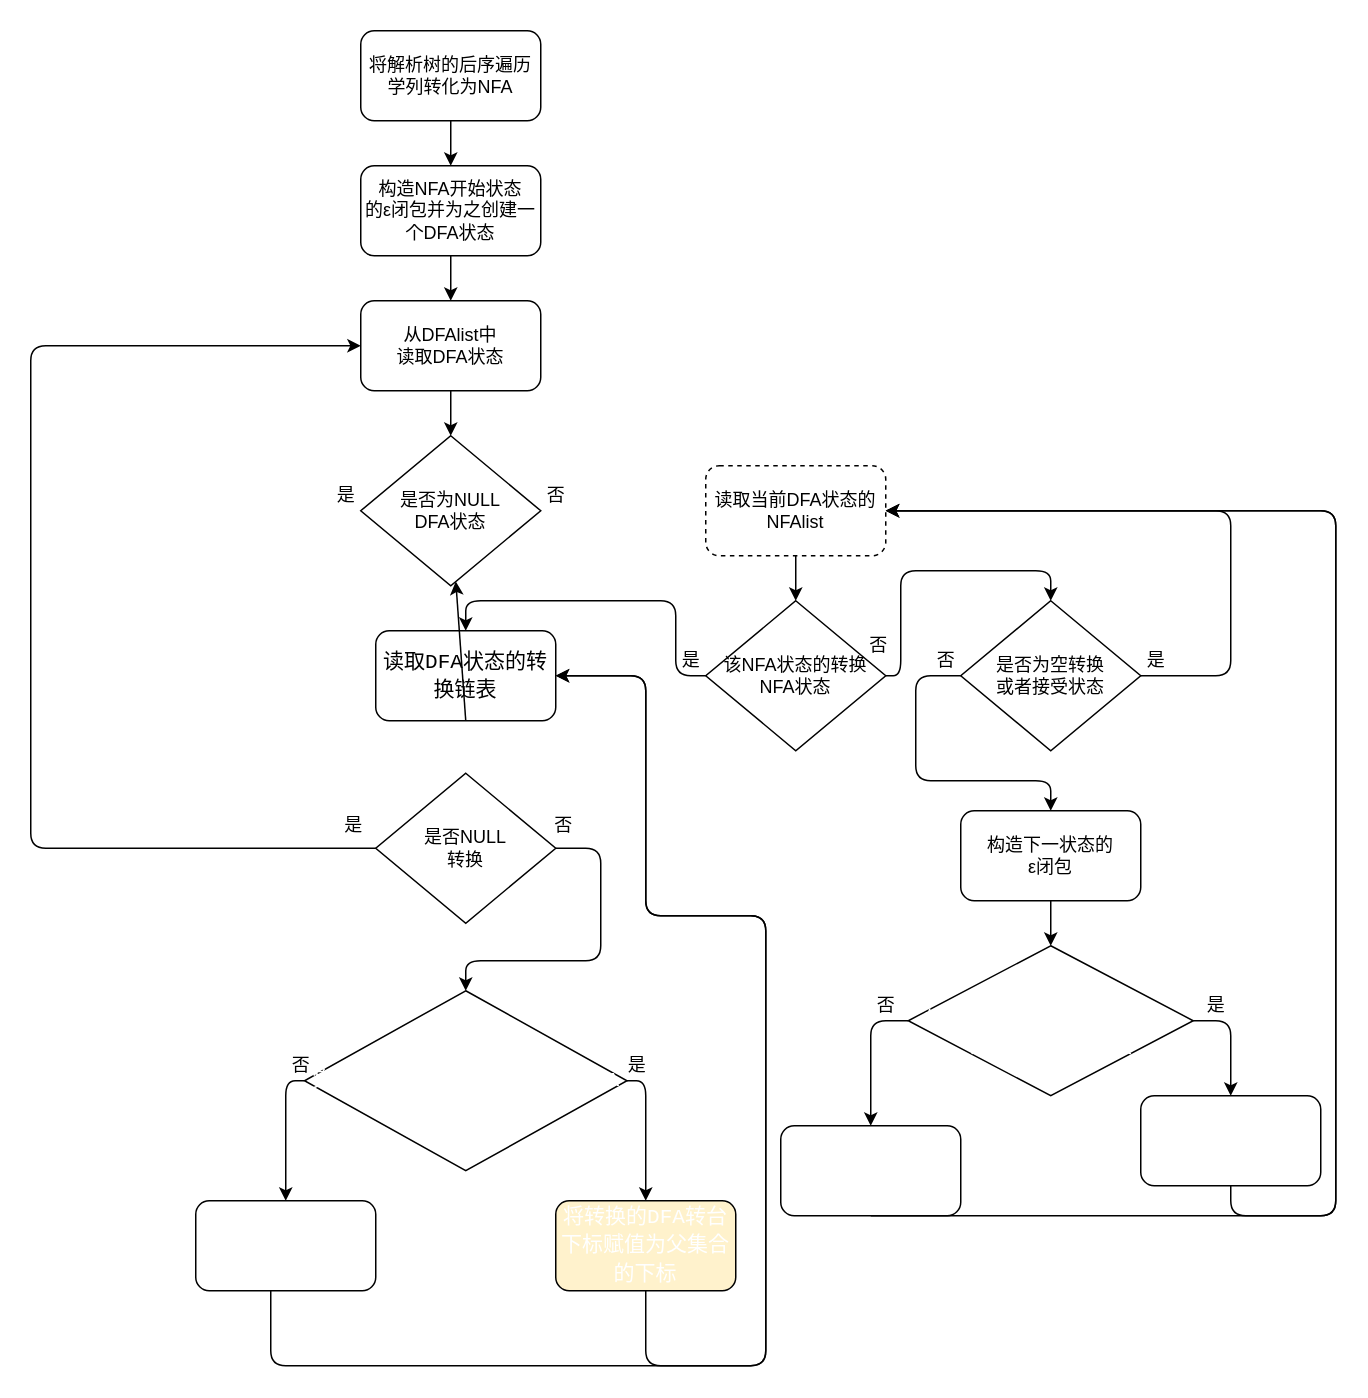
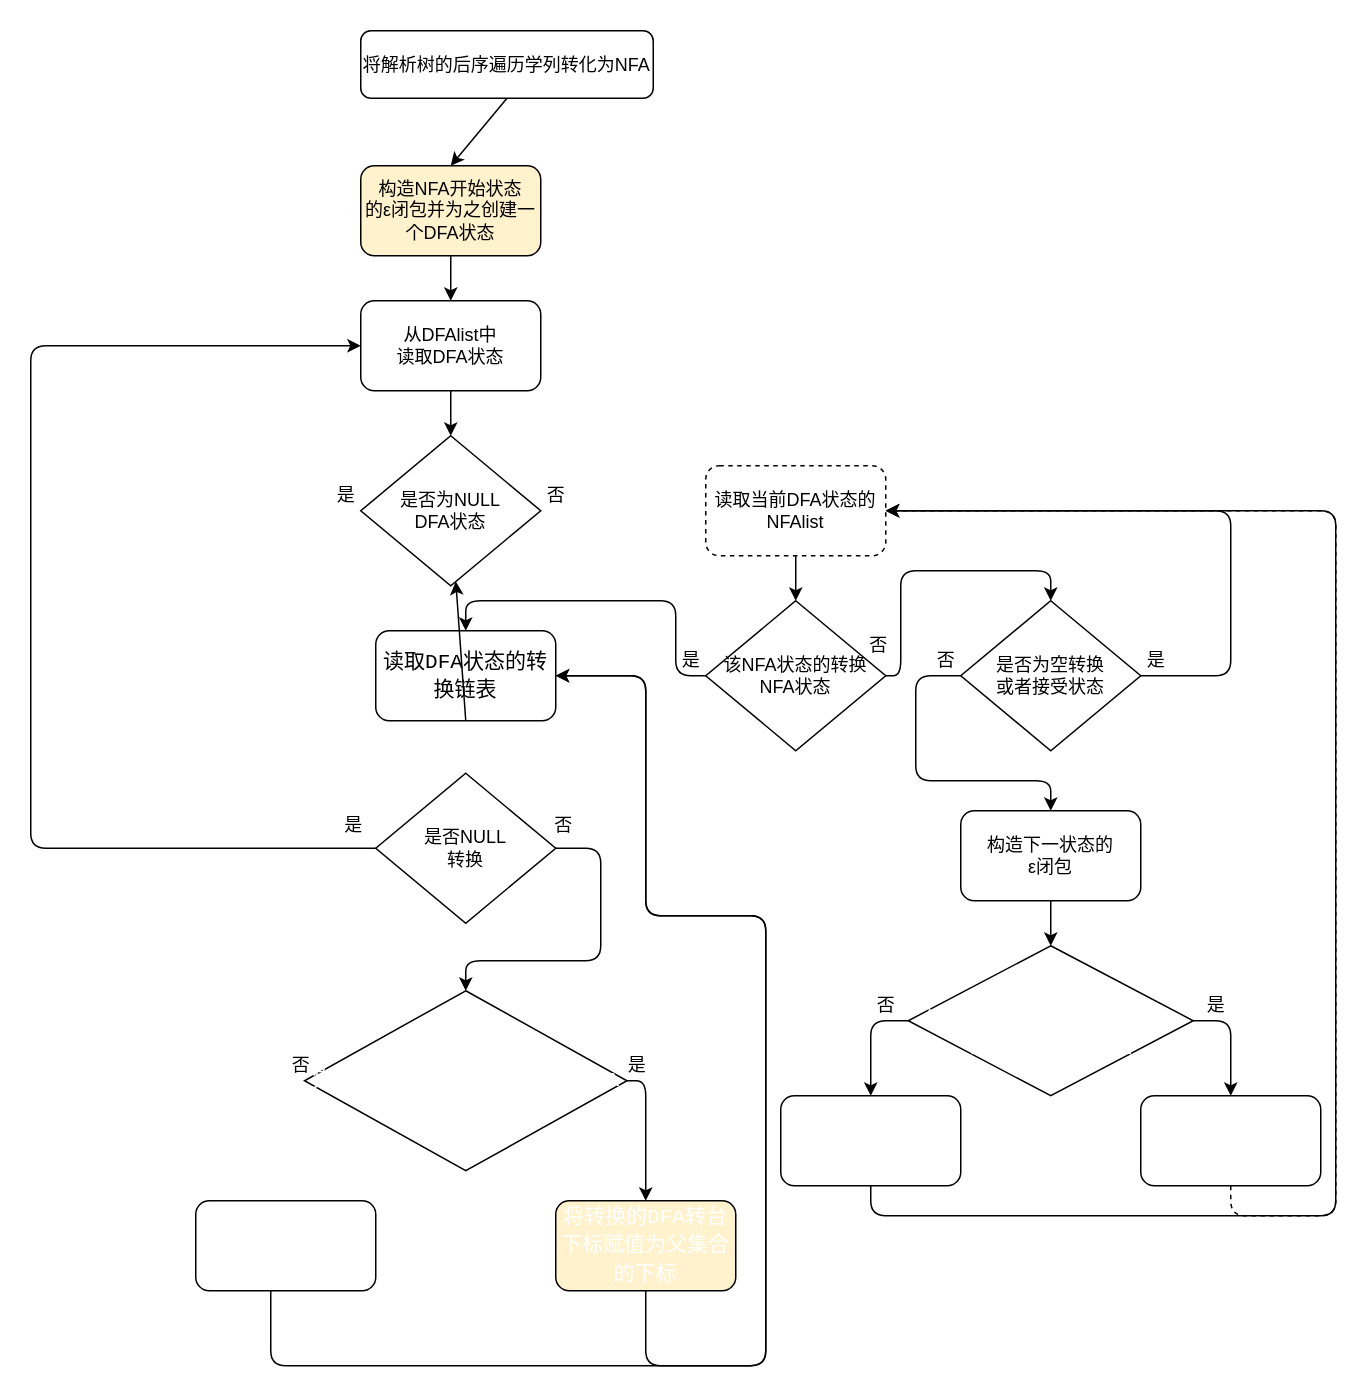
- <mxCell id="2" value="将解析树的后序遍历学列转化为NFA" style="rounded=1;whiteSpace=wrap;html=1;" parent="1" vertex="1"><mxGeometry x="240" y="20" width="120" height="60" as="geometry" /></mxCell>
+ <mxCell id="2" value="将解析树的后序遍历学列转化为NFA" style="rounded=1;whiteSpace=wrap;html=1;" parent="1" vertex="1"><mxGeometry x="240" y="20" width="195" height="45" as="geometry" /></mxCell>
- <mxCell id="3" value="构造NFA开始状态&lt;br&gt;的ε闭包并为之创建一个DFA状态" style="rounded=1;whiteSpace=wrap;html=1;" parent="1" vertex="1"><mxGeometry x="240" y="110" width="120" height="60" as="geometry" /></mxCell>
+ <mxCell id="3" value="构造NFA开始状态&lt;br&gt;的ε闭包并为之创建一个DFA状态" style="rounded=1;whiteSpace=wrap;html=1;fillColor=#fff2cc;" parent="1" vertex="1"><mxGeometry x="240" y="110" width="120" height="60" as="geometry" /></mxCell>
- <mxCell id="41" value="" style="endArrow=classic;html=1;exitX=0;exitY=0.5;exitDx=0;exitDy=0;entryX=0.5;entryY=0;entryDx=0;entryDy=0;" edge="1" parent="1" source="38" target="39"><mxGeometry width="50" height="50" relative="1" as="geometry"><mxPoint x="410" y="690" as="sourcePoint" /><mxPoint x="460" y="640" as="targetPoint" /><Array as="points"><mxPoint x="190" y="720" /></Array></mxGeometry></mxCell>
- <mxCell id="28" value="&lt;div style=&quot;font-family: &amp;#34;consolas&amp;#34; , &amp;#34;courier new&amp;#34; , monospace ; font-size: 14px ; line-height: 19px&quot;&gt;&lt;font color=&quot;#ffffff&quot;&gt;创建一个转换并将这个转换插入到转换链表的开始位置&lt;/font&gt;&lt;/div&gt;" style="rounded=1;whiteSpace=wrap;html=1;" vertex="1" parent="1"><mxGeometry x="520" y="750" width="120" height="60" as="geometry" /></mxCell>
+ <mxCell id="28" value="&lt;div style=&quot;font-family: &amp;#34;consolas&amp;#34; , &amp;#34;courier new&amp;#34; , monospace ; font-size: 14px ; line-height: 19px&quot;&gt;&lt;font color=&quot;#ffffff&quot;&gt;创建一个转换并将这个转换插入到转换链表的开始位置&lt;/font&gt;&lt;/div&gt;" style="rounded=1;whiteSpace=wrap;html=1;" vertex="1" parent="1"><mxGeometry x="520" y="730" width="120" height="60" as="geometry" /></mxCell>
- <mxCell id="31" value="" style="endArrow=classic;html=1;exitX=0.5;exitY=1;exitDx=0;exitDy=0;entryX=1;entryY=0.5;entryDx=0;entryDy=0;" edge="1" parent="1" source="29" target="6"><mxGeometry width="50" height="50" relative="1" as="geometry"><mxPoint x="630" y="930" as="sourcePoint" /><mxPoint x="680" y="880" as="targetPoint" /><Array as="points"><mxPoint x="820" y="810" /><mxPoint x="890" y="810" /><mxPoint x="890" y="340" /></Array></mxGeometry></mxCell>
+ <mxCell id="31" value="" style="endArrow=classic;html=1;exitX=0.5;exitY=1;exitDx=0;exitDy=0;entryX=1;entryY=0.5;entryDx=0;entryDy=0;dashed=1;" edge="1" parent="1" source="29" target="6"><mxGeometry width="50" height="50" relative="1" as="geometry"><mxPoint x="630" y="930" as="sourcePoint" /><mxPoint x="680" y="880" as="targetPoint" /><Array as="points"><mxPoint x="820" y="810" /><mxPoint x="890" y="810" /><mxPoint x="890" y="340" /></Array></mxGeometry></mxCell>
